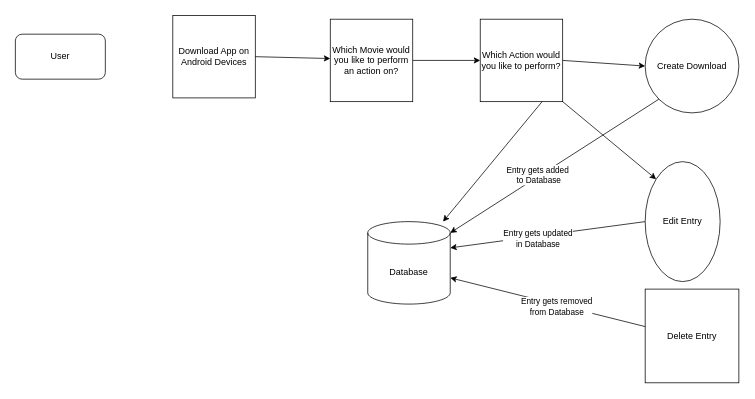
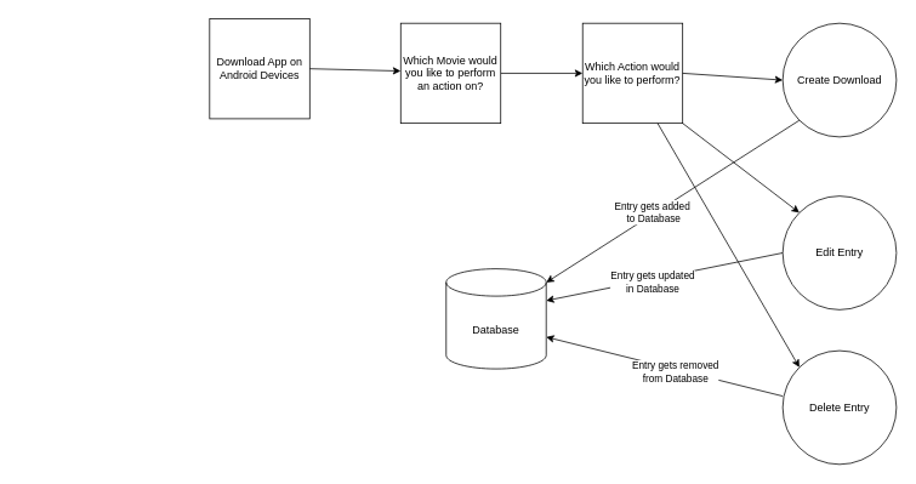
- <mxCell id="2" value="User" style="rounded=1;whiteSpace=wrap;html=1;" parent="1" vertex="1"><mxGeometry x="20" y="45" width="120" height="60" as="geometry" /></mxCell>
- <mxCell id="14" value="" style="endArrow=classic;html=1;rounded=0;exitX=0.75;exitY=1;exitDx=0;exitDy=0;" parent="1" source="6" target="5" edge="1"><mxGeometry width="50" height="50" relative="1" as="geometry"><mxPoint x="280" y="445" as="sourcePoint" /><mxPoint x="330" y="395" as="targetPoint" /></mxGeometry></mxCell>
+ <mxCell id="14" value="" style="endArrow=classic;html=1;rounded=0;entryX=0;entryY=0;entryDx=0;entryDy=0;exitX=0.75;exitY=1;exitDx=0;exitDy=0;" parent="1" source="6" target="12" edge="1"><mxGeometry width="50" height="50" relative="1" as="geometry"><mxPoint x="280" y="445" as="sourcePoint" /><mxPoint x="330" y="395" as="targetPoint" /></mxGeometry></mxCell>
- <mxCell id="11" value="Edit Entry" style="ellipse;whiteSpace=wrap;html=1;aspect=fixed;" parent="1" vertex="1"><mxGeometry x="860" y="215" width="100" height="160" as="geometry" /></mxCell>
+ <mxCell id="11" value="Edit Entry" style="ellipse;whiteSpace=wrap;html=1;aspect=fixed;" parent="1" vertex="1"><mxGeometry x="860" y="215" width="125" height="125" as="geometry" /></mxCell>
- <mxCell id="12" value="Delete Entry" style="whiteSpace=wrap;html=1;aspect=fixed;rounded=0;" parent="1" vertex="1"><mxGeometry x="860" y="385" width="125" height="125" as="geometry" /></mxCell>
+ <mxCell id="12" value="Delete Entry" style="ellipse;whiteSpace=wrap;html=1;aspect=fixed;" parent="1" vertex="1"><mxGeometry x="860" y="385" width="125" height="125" as="geometry" /></mxCell>
